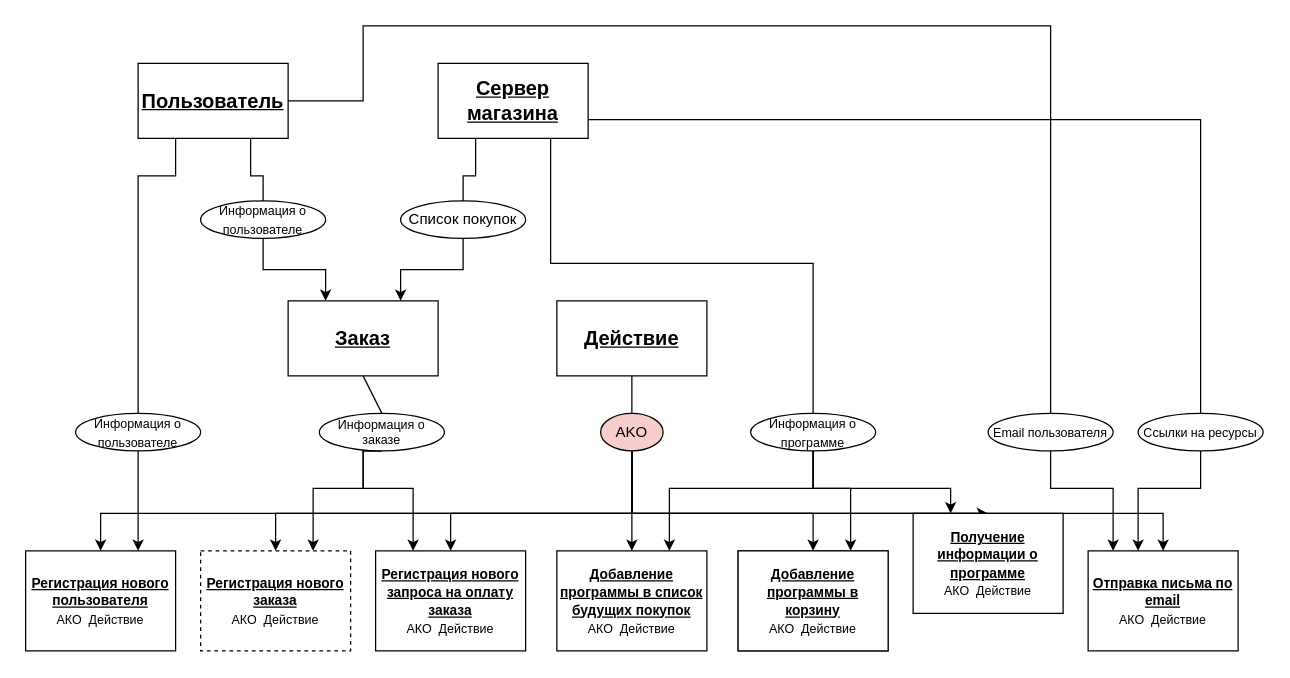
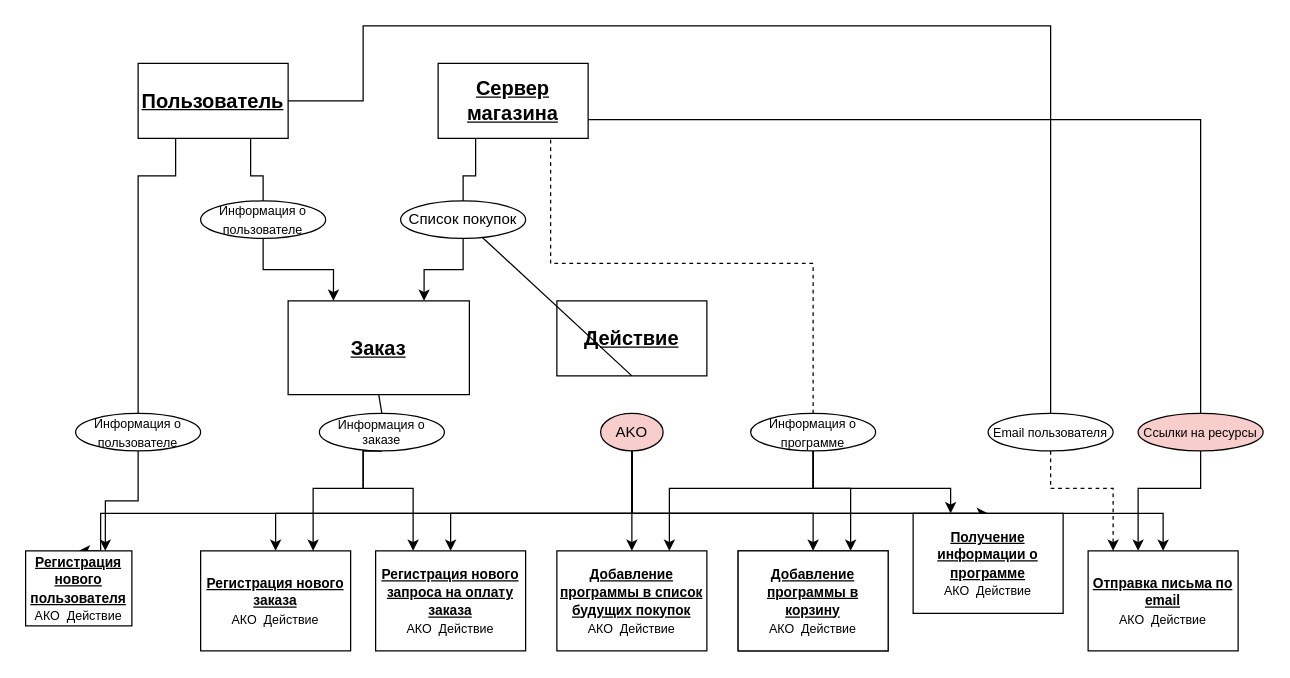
- <mxCell id="45" value="" style="endArrow=none;html=1;rounded=0;entryX=0.75;entryY=1;entryDx=0;entryDy=0;exitX=0.5;exitY=0;exitDx=0;exitDy=0;" edge="1" parent="1" source="36" target="23"><mxGeometry width="50" height="50" relative="1" as="geometry"><mxPoint x="440" y="170" as="sourcePoint" /><mxPoint x="520" y="290" as="targetPoint" /><Array as="points"><mxPoint x="650" y="210" /><mxPoint x="440" y="210" /></Array></mxGeometry></mxCell>
+ <mxCell id="45" value="" style="endArrow=none;html=1;rounded=0;entryX=0.75;entryY=1;entryDx=0;entryDy=0;exitX=0.5;exitY=0;exitDx=0;exitDy=0;dashed=1;" edge="1" parent="1" source="36" target="23"><mxGeometry width="50" height="50" relative="1" as="geometry"><mxPoint x="440" y="170" as="sourcePoint" /><mxPoint x="520" y="290" as="targetPoint" /><Array as="points"><mxPoint x="650" y="210" /><mxPoint x="440" y="210" /></Array></mxGeometry></mxCell>
- <mxCell id="22" value="&lt;span style=&quot;font-size: 16px;&quot;&gt;&lt;b&gt;&lt;u&gt;Заказ&lt;/u&gt;&lt;/b&gt;&lt;/span&gt;" style="rounded=0;whiteSpace=wrap;html=1;" vertex="1" parent="1"><mxGeometry x="230" y="240" width="120" height="60" as="geometry" /></mxCell>
+ <mxCell id="22" value="&lt;span style=&quot;font-size: 16px;&quot;&gt;&lt;b&gt;&lt;u&gt;Заказ&lt;/u&gt;&lt;/b&gt;&lt;/span&gt;" style="rounded=0;whiteSpace=wrap;html=1;" vertex="1" parent="1"><mxGeometry x="230" y="240" width="145" height="75" as="geometry" /></mxCell>
- <mxCell id="4" value="" style="endArrow=none;html=1;rounded=0;exitX=0.5;exitY=1;exitDx=0;exitDy=0;" edge="1" parent="1" source="2" target="12"><mxGeometry width="50" height="50" relative="1" as="geometry"><mxPoint x="505" y="320" as="sourcePoint" /><mxPoint x="505" y="360" as="targetPoint" /></mxGeometry></mxCell>
+ <mxCell id="4" value="" style="endArrow=none;html=1;rounded=0;exitX=0.5;exitY=1;exitDx=0;exitDy=0;" edge="1" parent="1" source="2" target="25"><mxGeometry width="50" height="50" relative="1" as="geometry"><mxPoint x="505" y="320" as="sourcePoint" /><mxPoint x="505" y="360" as="targetPoint" /></mxGeometry></mxCell>
- <mxCell id="37" value="&lt;font style=&quot;font-size: 10px;&quot;&gt;Ссылки на ресурсы&lt;/font&gt;" style="ellipse;whiteSpace=wrap;html=1;" vertex="1" parent="1"><mxGeometry x="910" y="330" width="100" height="30" as="geometry" /></mxCell>
+ <mxCell id="37" value="&lt;font style=&quot;font-size: 10px;&quot;&gt;Ссылки на ресурсы&lt;/font&gt;" style="ellipse;whiteSpace=wrap;html=1;fillColor=#f8cecc;" vertex="1" parent="1"><mxGeometry x="910" y="330" width="100" height="30" as="geometry" /></mxCell>
- <mxCell id="40" style="edgeStyle=orthogonalEdgeStyle;rounded=0;orthogonalLoop=1;jettySize=auto;html=1;exitX=0.5;exitY=1;exitDx=0;exitDy=0;" edge="1" parent="1" source="38" target="20"><mxGeometry relative="1" as="geometry"><Array as="points"><mxPoint x="840" y="390" /><mxPoint x="890" y="390" /></Array></mxGeometry></mxCell>
+ <mxCell id="40" style="edgeStyle=orthogonalEdgeStyle;rounded=0;orthogonalLoop=1;jettySize=auto;html=1;exitX=0.5;exitY=1;exitDx=0;exitDy=0;dashed=1;" edge="1" parent="1" source="38" target="20"><mxGeometry relative="1" as="geometry"><Array as="points"><mxPoint x="840" y="390" /><mxPoint x="890" y="390" /></Array></mxGeometry></mxCell>
- <mxCell id="16" value="&lt;font style=&quot;&quot;&gt;&lt;font style=&quot;font-size: 11px;&quot;&gt;&lt;b&gt;&lt;u&gt;Регистрация нового пользователя&lt;/u&gt;&lt;/b&gt;&lt;/font&gt;&lt;/font&gt;&lt;div&gt;&lt;font style=&quot;&quot;&gt;&lt;font style=&quot;font-size: 10px;&quot;&gt;АКО&amp;nbsp; Действие&lt;/font&gt;&lt;/font&gt;&lt;/div&gt;" style="rounded=0;whiteSpace=wrap;html=1;" vertex="1" parent="1"><mxGeometry x="20" y="440" width="120" height="80" as="geometry" /></mxCell>
+ <mxCell id="16" value="&lt;font style=&quot;&quot;&gt;&lt;font style=&quot;font-size: 11px;&quot;&gt;&lt;b&gt;&lt;u&gt;Регистрация нового пользователя&lt;/u&gt;&lt;/b&gt;&lt;/font&gt;&lt;/font&gt;&lt;div&gt;&lt;font style=&quot;&quot;&gt;&lt;font style=&quot;font-size: 10px;&quot;&gt;АКО&amp;nbsp; Действие&lt;/font&gt;&lt;/font&gt;&lt;/div&gt;" style="rounded=0;whiteSpace=wrap;html=1;" vertex="1" parent="1"><mxGeometry x="20" y="440" width="85" height="60" as="geometry" /></mxCell>
- <mxCell id="15" value="&lt;font style=&quot;&quot;&gt;&lt;font style=&quot;font-size: 11px;&quot;&gt;&lt;b&gt;&lt;u&gt;Регистрация нового заказа&lt;/u&gt;&lt;/b&gt;&lt;/font&gt;&lt;/font&gt;&lt;div&gt;&lt;font style=&quot;&quot;&gt;&lt;font style=&quot;font-size: 10px;&quot;&gt;АКО&amp;nbsp; Действие&lt;/font&gt;&lt;/font&gt;&lt;/div&gt;" style="rounded=0;whiteSpace=wrap;html=1;dashed=1;" vertex="1" parent="1"><mxGeometry x="160" y="440" width="120" height="80" as="geometry" /></mxCell>
+ <mxCell id="15" value="&lt;font style=&quot;&quot;&gt;&lt;font style=&quot;font-size: 11px;&quot;&gt;&lt;b&gt;&lt;u&gt;Регистрация нового заказа&lt;/u&gt;&lt;/b&gt;&lt;/font&gt;&lt;/font&gt;&lt;div&gt;&lt;font style=&quot;&quot;&gt;&lt;font style=&quot;font-size: 10px;&quot;&gt;АКО&amp;nbsp; Действие&lt;/font&gt;&lt;/font&gt;&lt;/div&gt;" style="rounded=0;whiteSpace=wrap;html=1;" vertex="1" parent="1"><mxGeometry x="160" y="440" width="120" height="80" as="geometry" /></mxCell>
